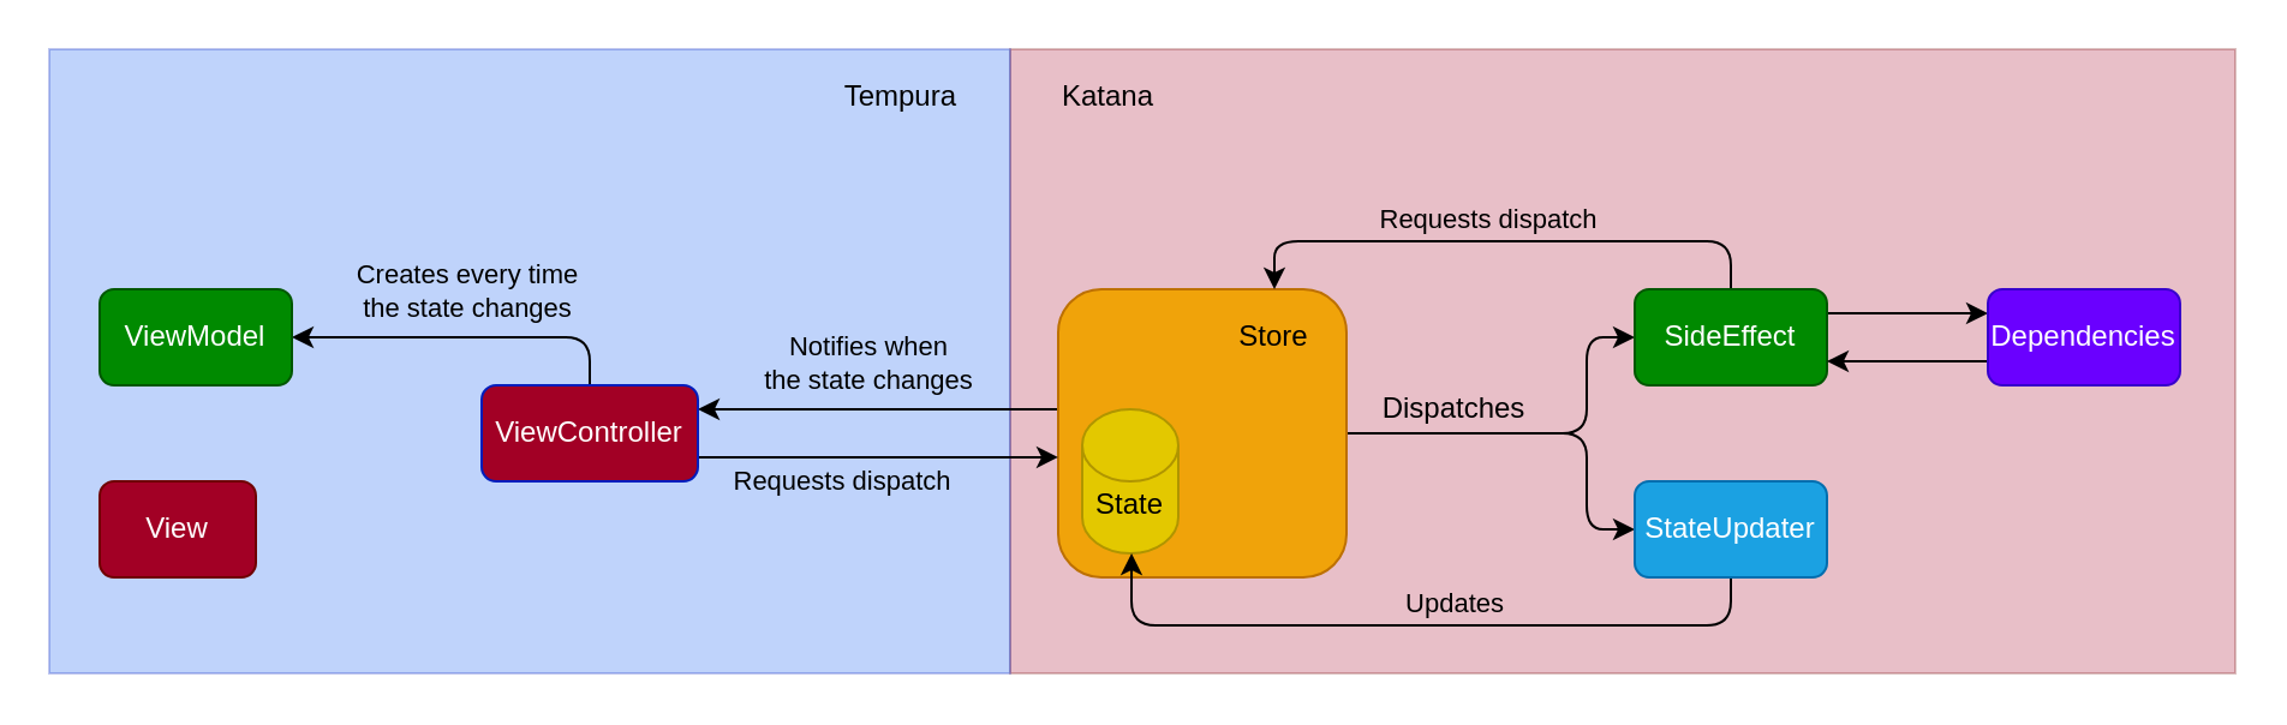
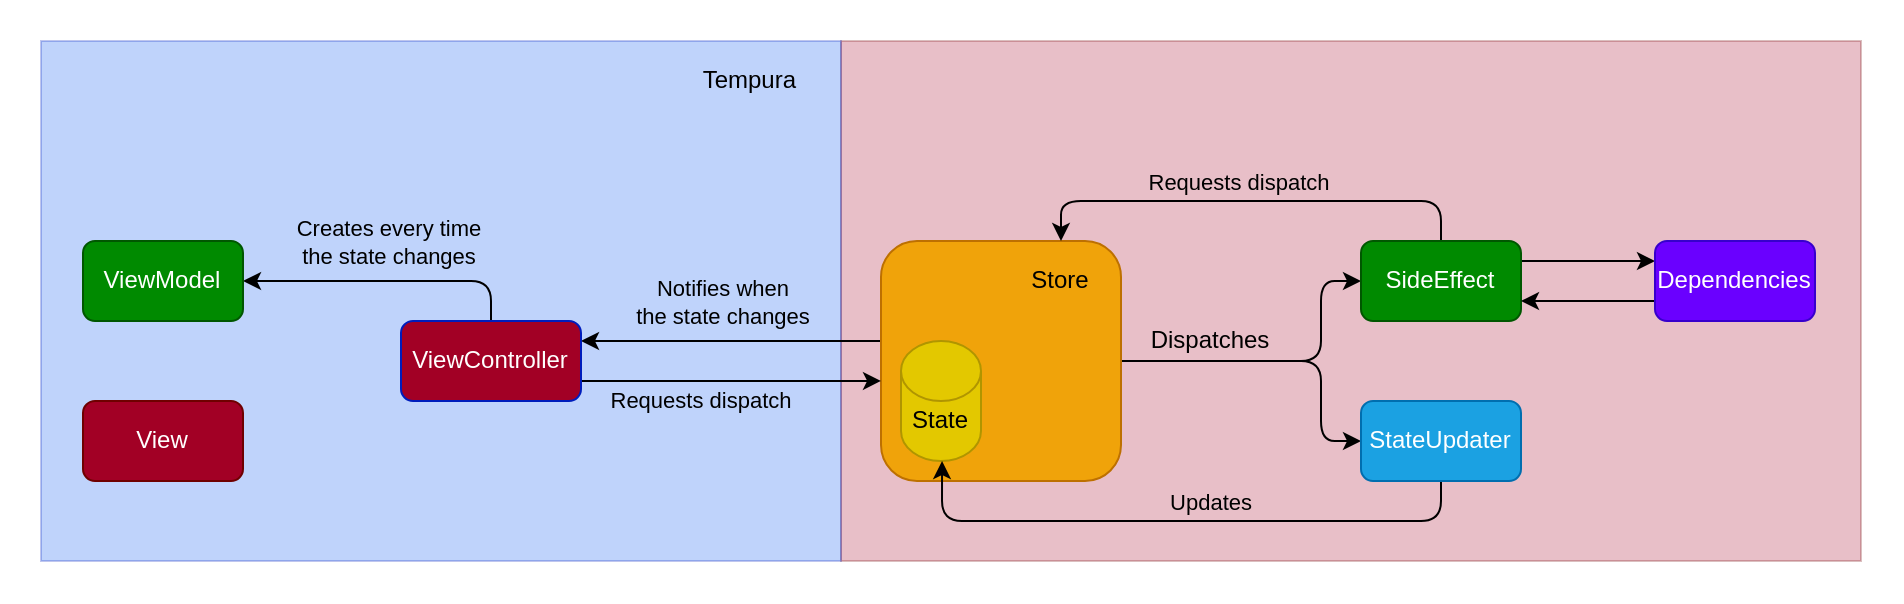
- <mxCell id="30" value="Katana" style="text;html=1;strokeColor=none;fillColor=none;align=left;verticalAlign=middle;whiteSpace=wrap;rounded=0;labelBackgroundColor=none;opacity=25;" vertex="1" parent="1"><mxGeometry x="440" y="30" width="40" height="20" as="geometry" /></mxCell>
- <mxCell id="28" value="View" style="rounded=1;whiteSpace=wrap;html=1;labelBackgroundColor=none;fillColor=#a20025;strokeColor=#6F0000;fontColor=#ffffff;" vertex="1" parent="1"><mxGeometry x="41" y="200" width="65" height="40" as="geometry" /></mxCell>
+ <mxCell id="28" value="View" style="rounded=1;whiteSpace=wrap;html=1;labelBackgroundColor=none;fillColor=#a20025;strokeColor=#6F0000;fontColor=#ffffff;" vertex="1" parent="1"><mxGeometry x="41" y="200" width="80" height="40" as="geometry" /></mxCell>
